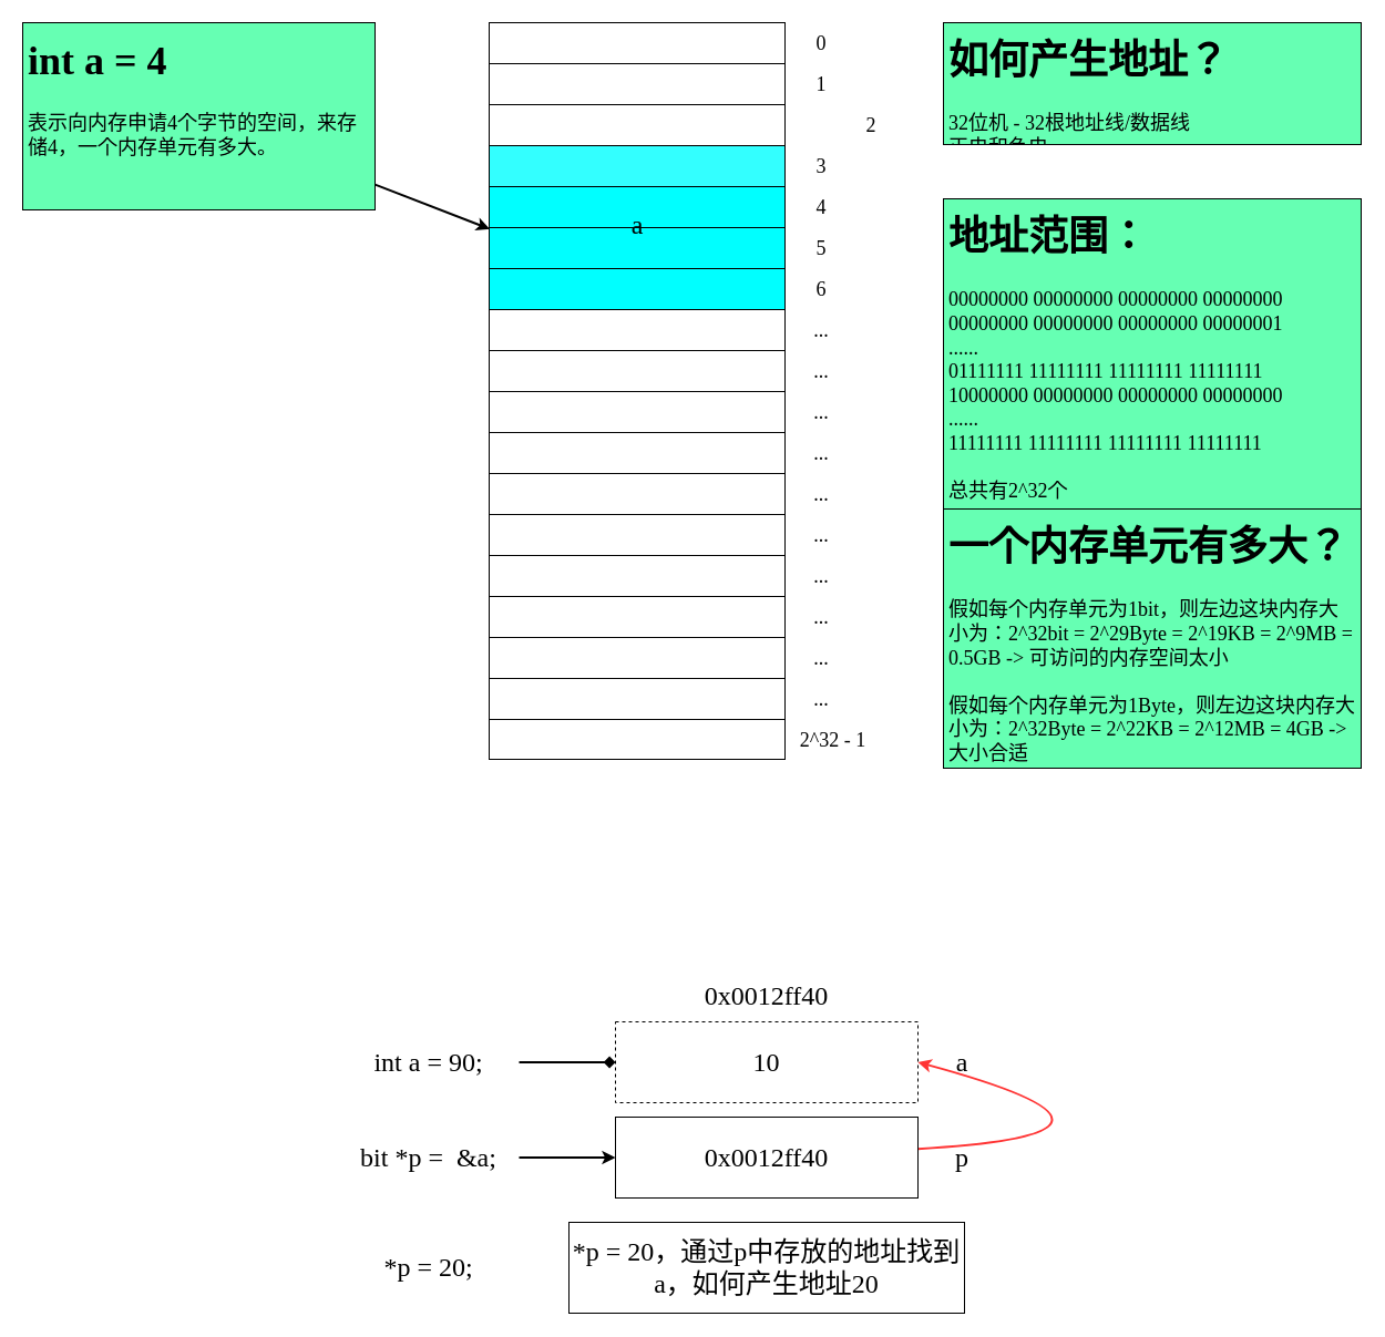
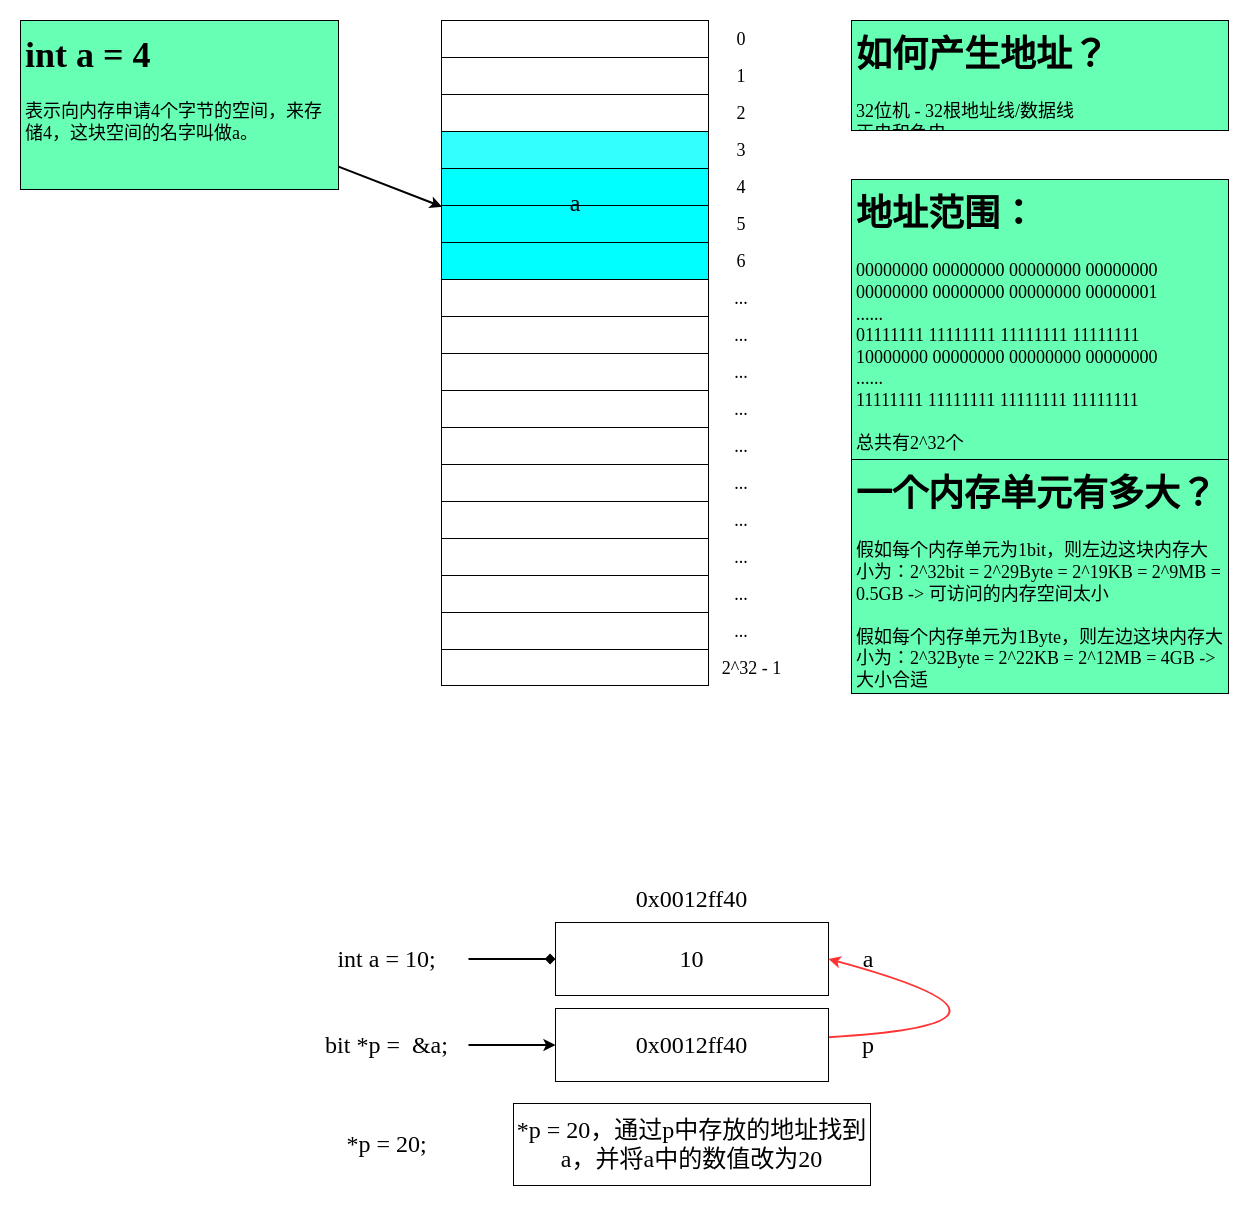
- <mxCell id="42" value="&lt;h1&gt;int a = 4&lt;/h1&gt;&lt;div&gt;表示向内存申请4个字节的空间，来存储4，一个内存单元有多大。&lt;/div&gt;&lt;div&gt;&lt;br&gt;&lt;/div&gt;" style="text;html=1;strokeColor=#000000;fillColor=#66FFB3;spacing=5;spacingTop=-20;whiteSpace=wrap;overflow=hidden;rounded=0;fontFamily=Comic Sans MS;fontSize=18;fontColor=#000000;" vertex="1" parent="1"><mxGeometry x="20" y="20" width="318" height="169" as="geometry" /></mxCell>
+ <mxCell id="42" value="&lt;h1&gt;int a = 4&lt;/h1&gt;&lt;div&gt;表示向内存申请4个字节的空间，来存储4，这块空间的名字叫做a。&lt;/div&gt;&lt;div&gt;&lt;br&gt;&lt;/div&gt;" style="text;html=1;strokeColor=#000000;fillColor=#66FFB3;spacing=5;spacingTop=-20;whiteSpace=wrap;overflow=hidden;rounded=0;fontFamily=Comic Sans MS;fontSize=18;fontColor=#000000;" vertex="1" parent="1"><mxGeometry x="20" y="20" width="318" height="169" as="geometry" /></mxCell>
- <mxCell id="14" value="2" style="text;html=1;strokeColor=none;fillColor=none;align=center;verticalAlign=middle;whiteSpace=wrap;rounded=0;fontFamily=Comic Sans MS;fontSize=18;fontColor=#000000;" vertex="1" parent="1"><mxGeometry x="756" y="97.5" width="60" height="30" as="geometry" /></mxCell>
+ <mxCell id="14" value="2" style="text;html=1;strokeColor=none;fillColor=none;align=center;verticalAlign=middle;whiteSpace=wrap;rounded=0;fontFamily=Comic Sans MS;fontSize=18;fontColor=#000000;" vertex="1" parent="1"><mxGeometry x="711" y="97.5" width="60" height="30" as="geometry" /></mxCell>
- <mxCell id="44" value="10" style="rounded=0;whiteSpace=wrap;html=1;strokeColor=#000000;fontFamily=Comic Sans MS;fontSize=24;fontColor=#000000;fillColor=none;dashed=1;" vertex="1" parent="1"><mxGeometry x="555" y="922" width="273" height="73" as="geometry" /></mxCell>
+ <mxCell id="44" value="10" style="rounded=0;whiteSpace=wrap;html=1;strokeColor=#000000;fontFamily=Comic Sans MS;fontSize=24;fontColor=#000000;fillColor=none;" vertex="1" parent="1"><mxGeometry x="555" y="922" width="273" height="73" as="geometry" /></mxCell>
- <mxCell id="46" value="int a = 90;" style="text;html=1;strokeColor=none;fillColor=none;align=center;verticalAlign=middle;whiteSpace=wrap;rounded=0;fontFamily=Comic Sans MS;fontSize=24;fontColor=#000000;" vertex="1" parent="1"><mxGeometry x="305" y="937" width="163" height="43" as="geometry" /></mxCell>
+ <mxCell id="46" value="int a = 10;" style="text;html=1;strokeColor=none;fillColor=none;align=center;verticalAlign=middle;whiteSpace=wrap;rounded=0;fontFamily=Comic Sans MS;fontSize=24;fontColor=#000000;" vertex="1" parent="1"><mxGeometry x="305" y="937" width="163" height="43" as="geometry" /></mxCell>
- <mxCell id="55" value="*p = 20，通过p中存放的地址找到a，如何产生地址20" style="text;html=1;strokeColor=#000000;fillColor=none;align=center;verticalAlign=middle;whiteSpace=wrap;rounded=0;fontFamily=Comic Sans MS;fontSize=24;fontColor=#000000;" vertex="1" parent="1"><mxGeometry x="513" y="1103" width="357" height="82" as="geometry" /></mxCell>
+ <mxCell id="55" value="*p = 20，通过p中存放的地址找到a，并将a中的数值改为20" style="text;html=1;strokeColor=#000000;fillColor=none;align=center;verticalAlign=middle;whiteSpace=wrap;rounded=0;fontFamily=Comic Sans MS;fontSize=24;fontColor=#000000;" vertex="1" parent="1"><mxGeometry x="513" y="1103" width="357" height="82" as="geometry" /></mxCell>
